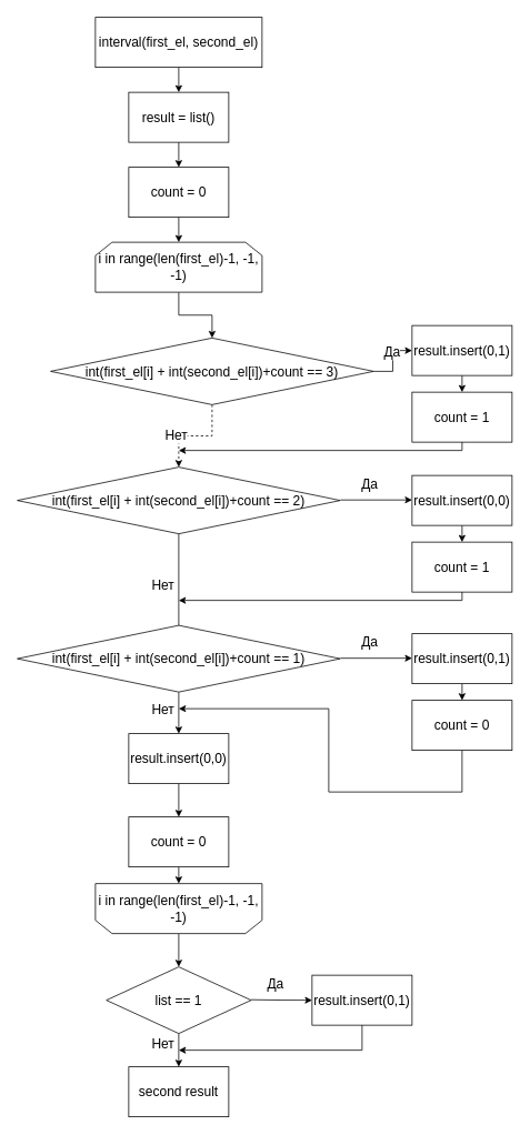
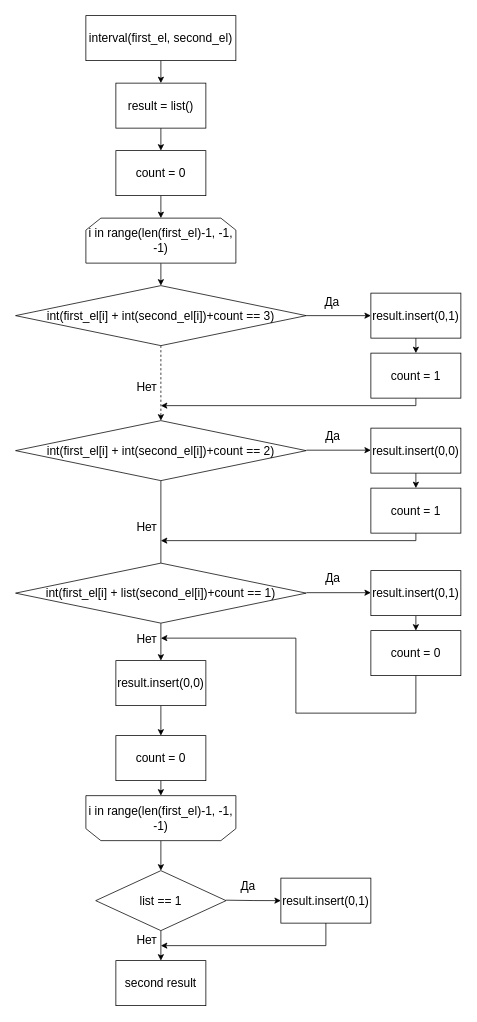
- <mxCell id="14" value="int(first_el[i] + int(second_el[i])+count == 3)" style="rhombus;whiteSpace=wrap;html=1;fontSize=16;" parent="1" vertex="1"><mxGeometry x="60.25" y="405" width="387.5" height="80" as="geometry" /></mxCell>
+ <mxCell id="14" value="int(first_el[i] + int(second_el[i])+count == 3)" style="rhombus;whiteSpace=wrap;html=1;fontSize=16;" parent="1" vertex="1"><mxGeometry x="20.25" y="380" width="387.5" height="80" as="geometry" /></mxCell>
- <mxCell id="29" value="int(first_el[i] + int(second_el[i])+count == 1)" style="rhombus;whiteSpace=wrap;html=1;fontSize=16;" parent="1" vertex="1"><mxGeometry x="20.25" y="750" width="387.5" height="80" as="geometry" /></mxCell>
+ <mxCell id="29" value="int(first_el[i] + list(second_el[i])+count == 1)" style="rhombus;whiteSpace=wrap;html=1;fontSize=16;" parent="1" vertex="1"><mxGeometry x="20.25" y="750" width="387.5" height="80" as="geometry" /></mxCell>
